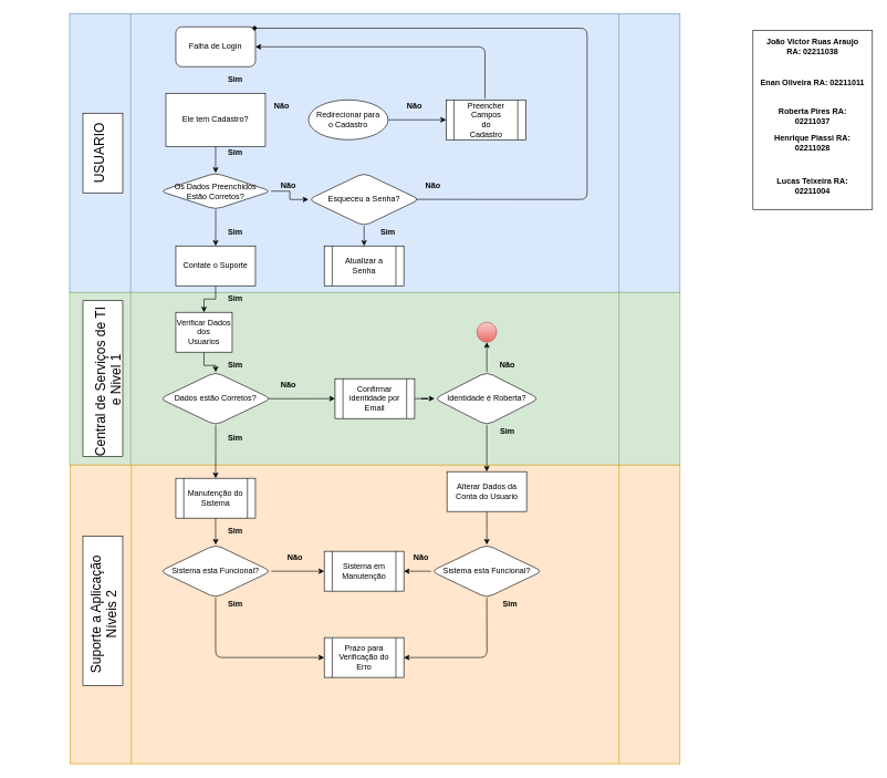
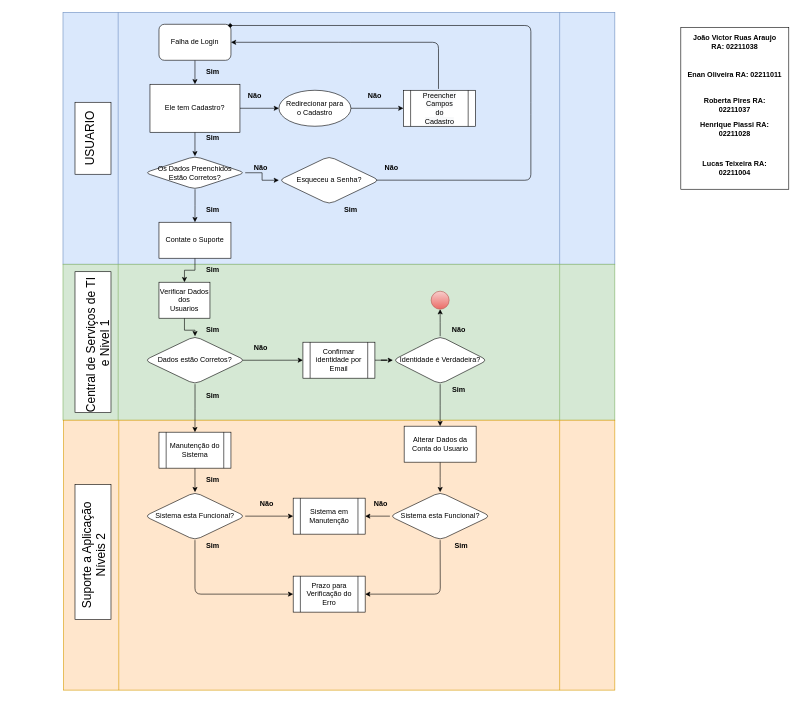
+ <mxCell id="12" value="" style="edgeStyle=orthogonalEdgeStyle;rounded=0;orthogonalLoop=1;jettySize=auto;html=1;" parent="1" source="13" target="16" edge="1"><mxGeometry relative="1" as="geometry" /></mxCell>
+ <mxCell id="14" style="edgeStyle=orthogonalEdgeStyle;rounded=0;orthogonalLoop=1;jettySize=auto;html=1;" parent="1" source="16" target="18" edge="1"><mxGeometry relative="1" as="geometry" /></mxCell>
- <mxCell id="24" style="edgeStyle=orthogonalEdgeStyle;rounded=0;orthogonalLoop=1;jettySize=auto;html=1;entryX=0.5;entryY=0;entryDx=0;entryDy=0;" parent="1" source="25" target="34" edge="1"><mxGeometry relative="1" as="geometry"><mxPoint x="547.75" y="370" as="targetPoint" /></mxGeometry></mxCell>
- <mxCell id="34" value="Atualizar a Senha" style="shape=process;whiteSpace=wrap;html=1;backgroundOutline=1;shadow=0;" parent="1" vertex="1"><mxGeometry x="487.75" y="370" width="120" height="60" as="geometry" /></mxCell>
- <mxCell id="50" value="Identidade é Roberta?" style="rhombus;whiteSpace=wrap;html=1;rounded=1;" parent="1" vertex="1"><mxGeometry x="654" y="560" width="157.5" height="80" as="geometry" /></mxCell>
+ <mxCell id="50" value="Identidade é Verdadeira?" style="rhombus;whiteSpace=wrap;html=1;rounded=1;" parent="1" vertex="1"><mxGeometry x="654" y="560" width="157.5" height="80" as="geometry" /></mxCell>
